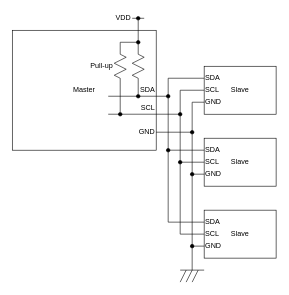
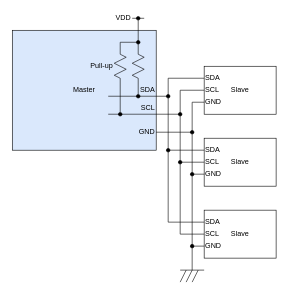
- <mxCell id="2" value="Master" style="rounded=0;whiteSpace=wrap;html=1;" parent="1" vertex="1"><mxGeometry x="20" y="50" width="240" height="200" as="geometry" /></mxCell>
+ <mxCell id="2" value="Master" style="rounded=0;whiteSpace=wrap;html=1;fillColor=#dae8fc;" parent="1" vertex="1"><mxGeometry x="20" y="50" width="240" height="200" as="geometry" /></mxCell>
